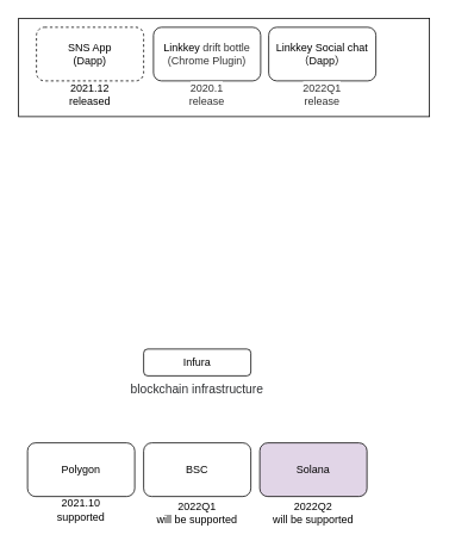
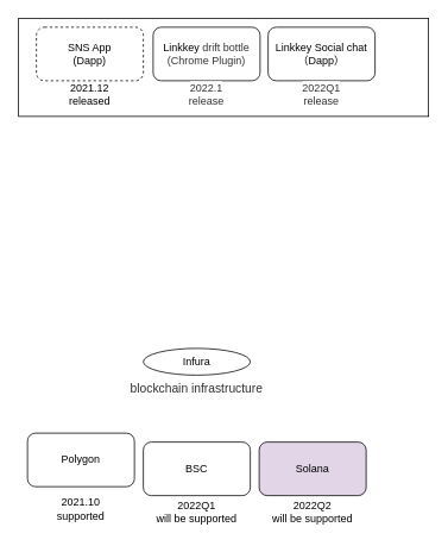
- <mxCell id="11" value="&lt;span style=&quot;color: rgb(51 , 51 , 51) ; text-align: left ; background-color: rgb(255 , 255 , 255)&quot;&gt;2020.1 release&lt;/span&gt;" style="text;html=1;strokeColor=none;fillColor=none;align=center;verticalAlign=middle;whiteSpace=wrap;rounded=0;fontSize=12;" vertex="1" parent="1"><mxGeometry x="201" y="90" width="60" height="30" as="geometry" /></mxCell>
+ <mxCell id="11" value="&lt;span style=&quot;color: rgb(51 , 51 , 51) ; text-align: left ; background-color: rgb(255 , 255 , 255)&quot;&gt;2022.1 release&lt;/span&gt;" style="text;html=1;strokeColor=none;fillColor=none;align=center;verticalAlign=middle;whiteSpace=wrap;rounded=0;fontSize=12;" vertex="1" parent="1"><mxGeometry x="201" y="90" width="60" height="30" as="geometry" /></mxCell>
- <mxCell id="6" value="Infura" style="rounded=1;whiteSpace=wrap;html=1;" vertex="1" parent="1"><mxGeometry x="160" y="390" width="120" height="30" as="geometry" /></mxCell>
+ <mxCell id="6" value="Infura" style="ellipse;whiteSpace=wrap;html=1;" vertex="1" parent="1"><mxGeometry x="160" y="390" width="120" height="30" as="geometry" /></mxCell>
- <mxCell id="3" value="Polygon" style="rounded=1;whiteSpace=wrap;html=1;" vertex="1" parent="1"><mxGeometry x="30" y="495" width="120" height="60" as="geometry" /></mxCell>
+ <mxCell id="3" value="Polygon" style="rounded=1;whiteSpace=wrap;html=1;" vertex="1" parent="1"><mxGeometry x="30" y="485" width="120" height="60" as="geometry" /></mxCell>
